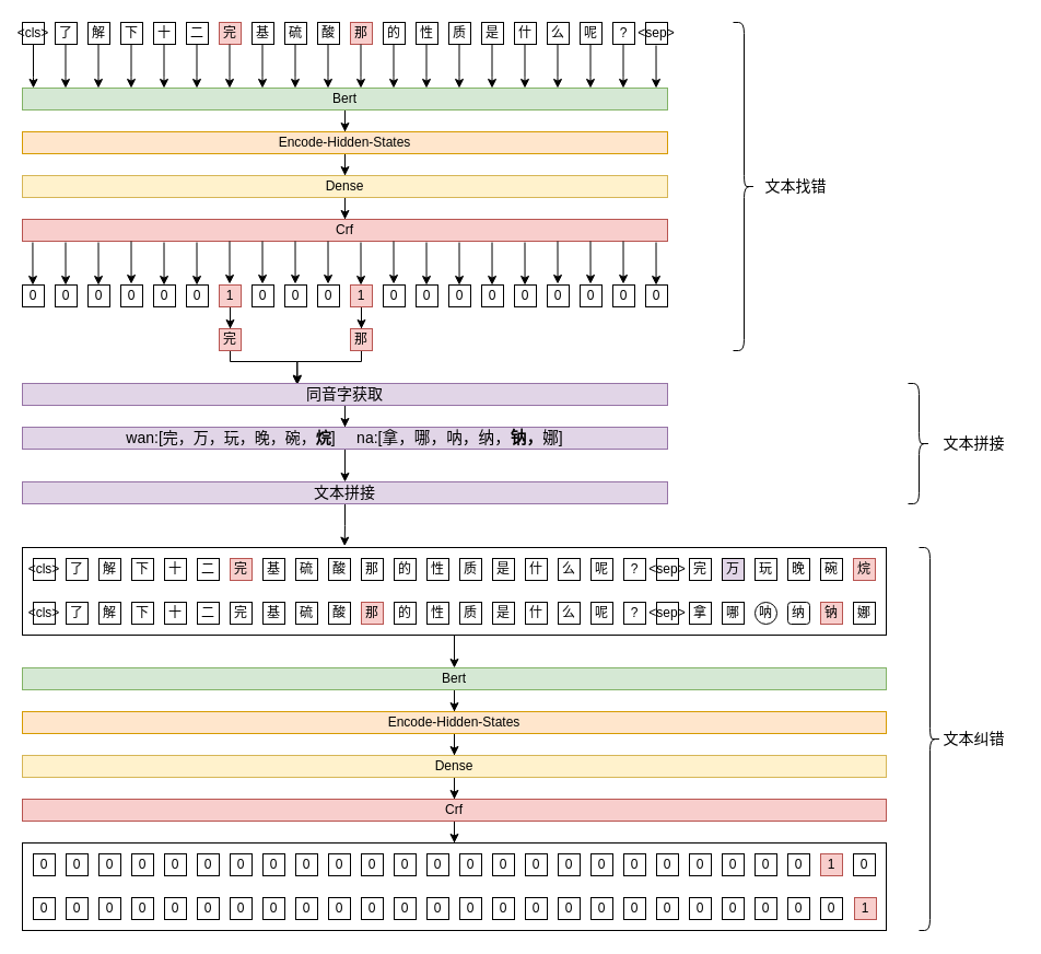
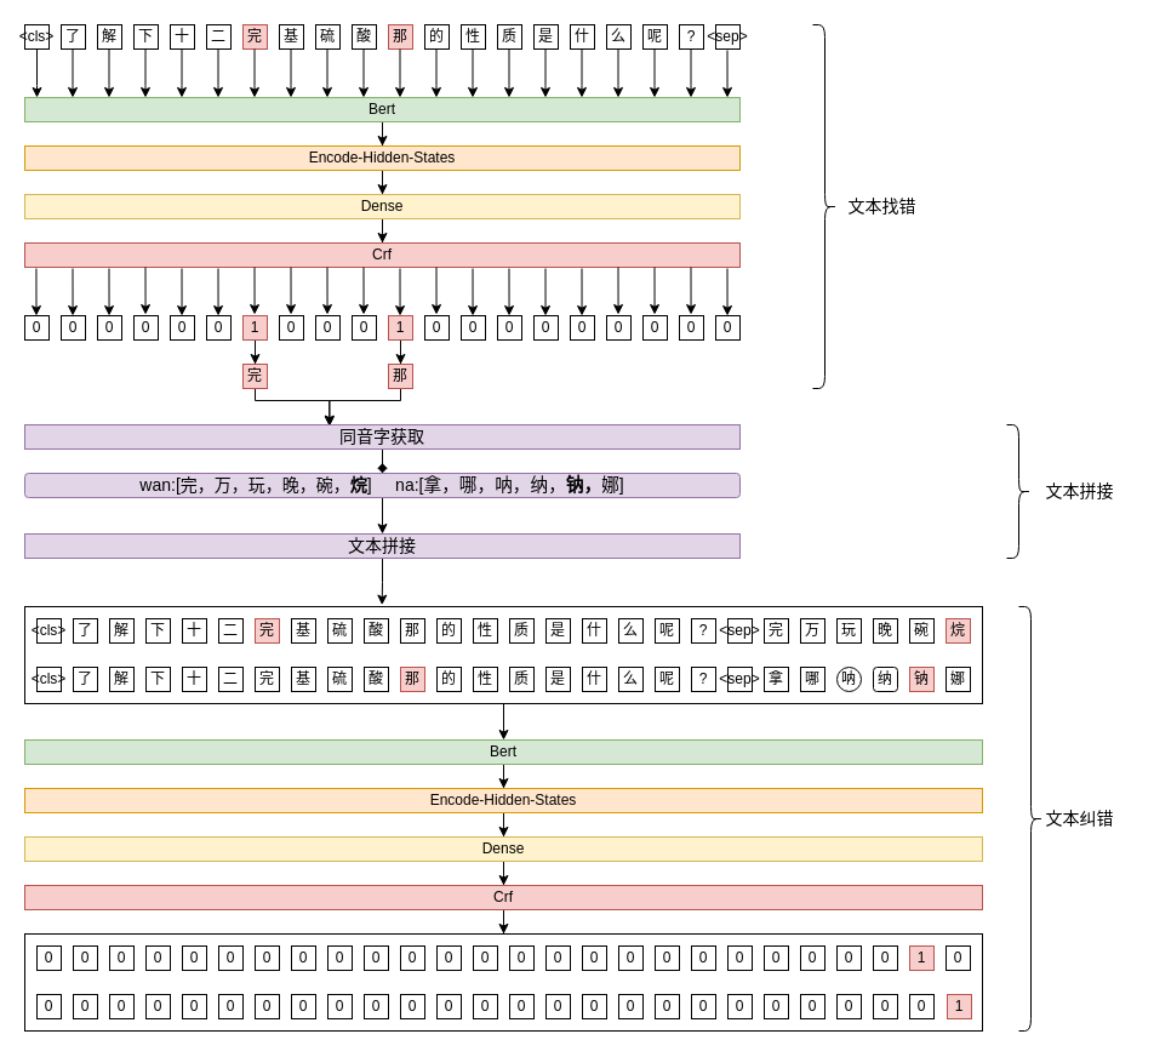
- <mxCell id="98" style="edgeStyle=orthogonalEdgeStyle;rounded=0;orthogonalLoop=1;jettySize=auto;html=1;entryX=0.5;entryY=0;entryDx=0;entryDy=0;fontSize=14;" edge="1" parent="1" source="99" target="213"><mxGeometry relative="1" as="geometry" /></mxCell>
+ <mxCell id="98" style="edgeStyle=orthogonalEdgeStyle;rounded=0;orthogonalLoop=1;jettySize=auto;html=1;entryX=0.5;entryY=0;entryDx=0;entryDy=0;fontSize=14;endArrow=diamond;" edge="1" parent="1" source="99" target="213"><mxGeometry relative="1" as="geometry" /></mxCell>
- <mxCell id="213" value="wan:[完，万，玩，晚，碗，&lt;b&gt;烷&lt;/b&gt;]&amp;nbsp; &amp;nbsp; &amp;nbsp;na:[&lt;span style=&quot;background-color: initial; font-family: 微软雅黑; font-size: 11pt;&quot;&gt;&lt;font face=&quot;微软雅黑&quot;&gt;拿，&lt;/font&gt;&lt;font face=&quot;微软雅黑&quot;&gt;哪，&lt;/font&gt;&lt;font face=&quot;微软雅黑&quot;&gt;呐，&lt;/font&gt;&lt;font face=&quot;微软雅黑&quot;&gt;纳，&lt;/font&gt;&lt;/span&gt;&lt;b style=&quot;background-color: initial;&quot;&gt;&lt;span style=&quot;font-family: 微软雅黑; font-size: 11pt;&quot;&gt;钠，&lt;/span&gt;&lt;/b&gt;&lt;span style=&quot;background-color: initial; font-family: 微软雅黑; font-size: 11pt;&quot;&gt;娜&lt;/span&gt;&lt;span style=&quot;background-color: initial;&quot;&gt;]&lt;/span&gt;" style="rounded=0;whiteSpace=wrap;html=1;fontSize=14;fillColor=#e1d5e7;strokeColor=#9673a6;" vertex="1" parent="1"><mxGeometry x="20" y="390" width="590" height="20" as="geometry" /></mxCell>
+ <mxCell id="213" value="wan:[完，万，玩，晚，碗，&lt;b&gt;烷&lt;/b&gt;]&amp;nbsp; &amp;nbsp; &amp;nbsp;na:[&lt;span style=&quot;background-color: initial; font-family: 微软雅黑; font-size: 11pt;&quot;&gt;&lt;font face=&quot;微软雅黑&quot;&gt;拿，&lt;/font&gt;&lt;font face=&quot;微软雅黑&quot;&gt;哪，&lt;/font&gt;&lt;font face=&quot;微软雅黑&quot;&gt;呐，&lt;/font&gt;&lt;font face=&quot;微软雅黑&quot;&gt;纳，&lt;/font&gt;&lt;/span&gt;&lt;b style=&quot;background-color: initial;&quot;&gt;&lt;span style=&quot;font-family: 微软雅黑; font-size: 11pt;&quot;&gt;钠，&lt;/span&gt;&lt;/b&gt;&lt;span style=&quot;background-color: initial; font-family: 微软雅黑; font-size: 11pt;&quot;&gt;娜&lt;/span&gt;&lt;span style=&quot;background-color: initial;&quot;&gt;]&lt;/span&gt;" style="whiteSpace=wrap;html=1;fontSize=14;fillColor=#e1d5e7;strokeColor=#9673a6;rounded=1;" vertex="1" parent="1"><mxGeometry x="20" y="390" width="590" height="20" as="geometry" /></mxCell>
- <mxCell id="147" value="万" style="rounded=0;whiteSpace=wrap;html=1;fillColor=#e1d5e7;" vertex="1" parent="1"><mxGeometry x="660" y="510" width="20" height="20" as="geometry" /></mxCell>
+ <mxCell id="147" value="万" style="rounded=0;whiteSpace=wrap;html=1;" vertex="1" parent="1"><mxGeometry x="660" y="510" width="20" height="20" as="geometry" /></mxCell>
